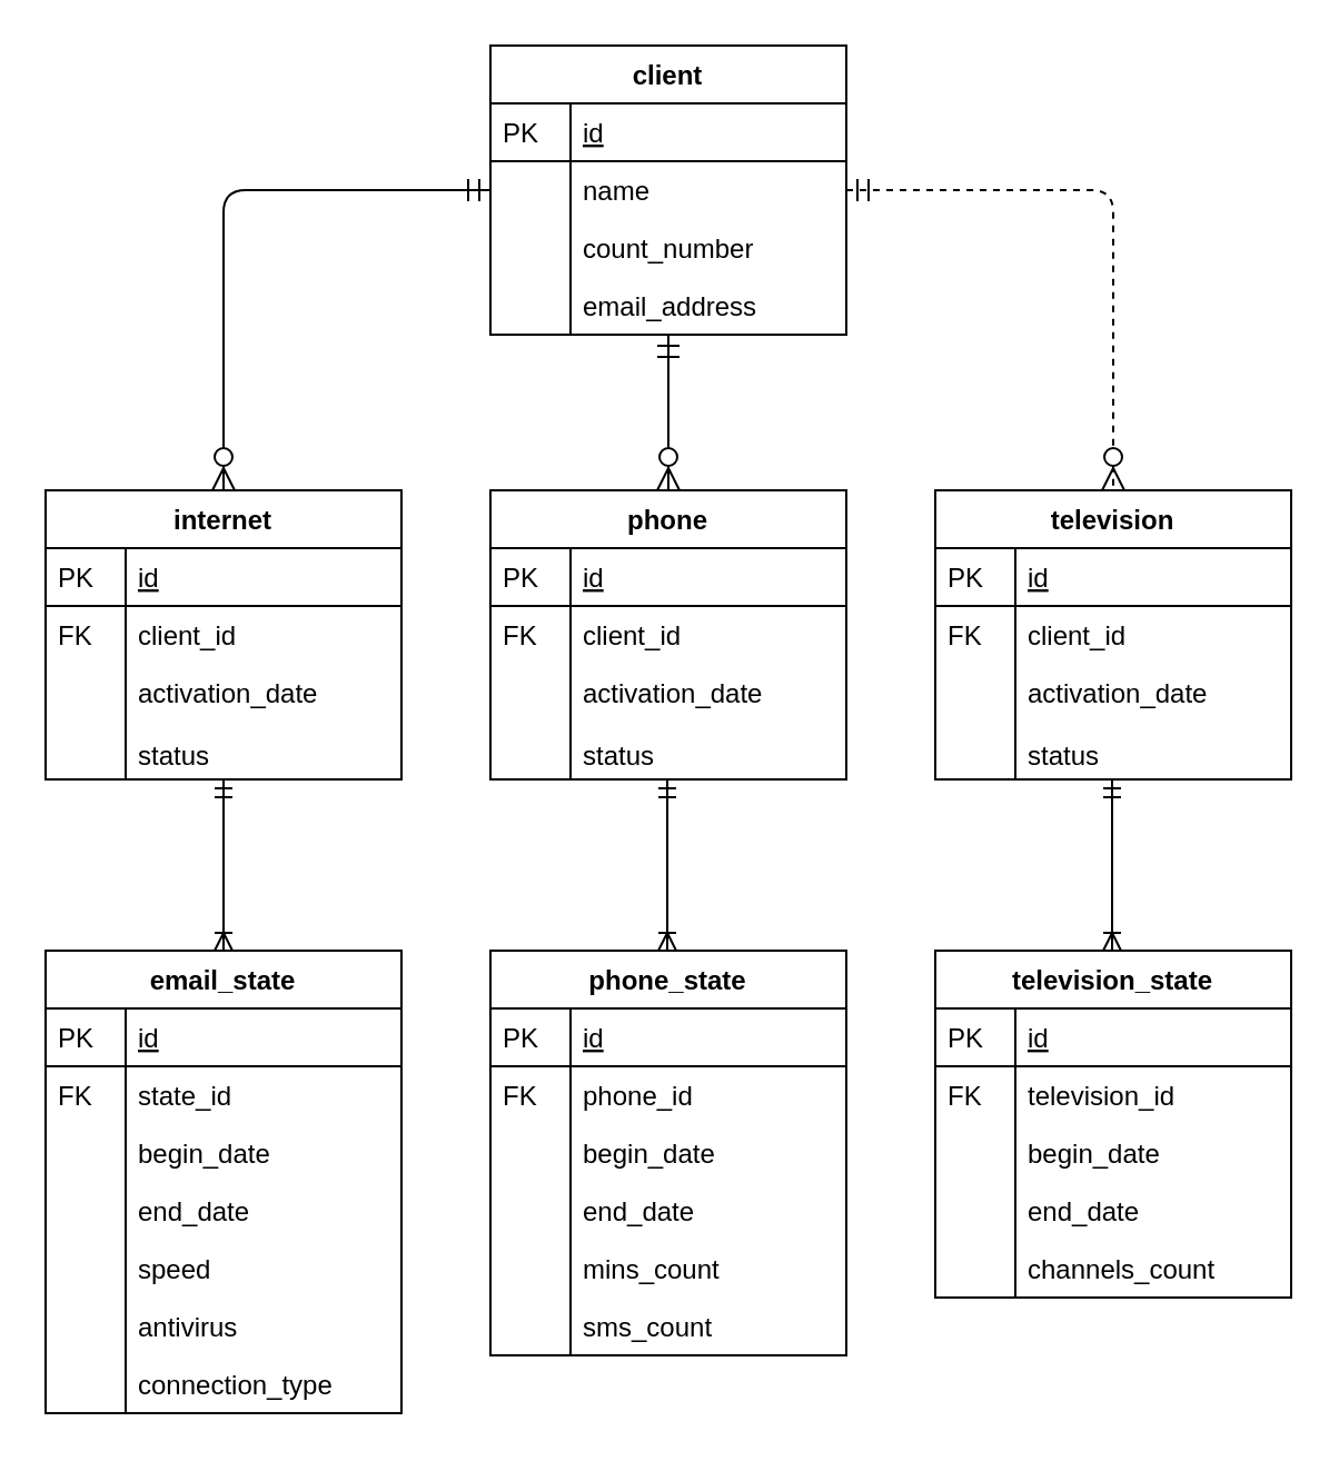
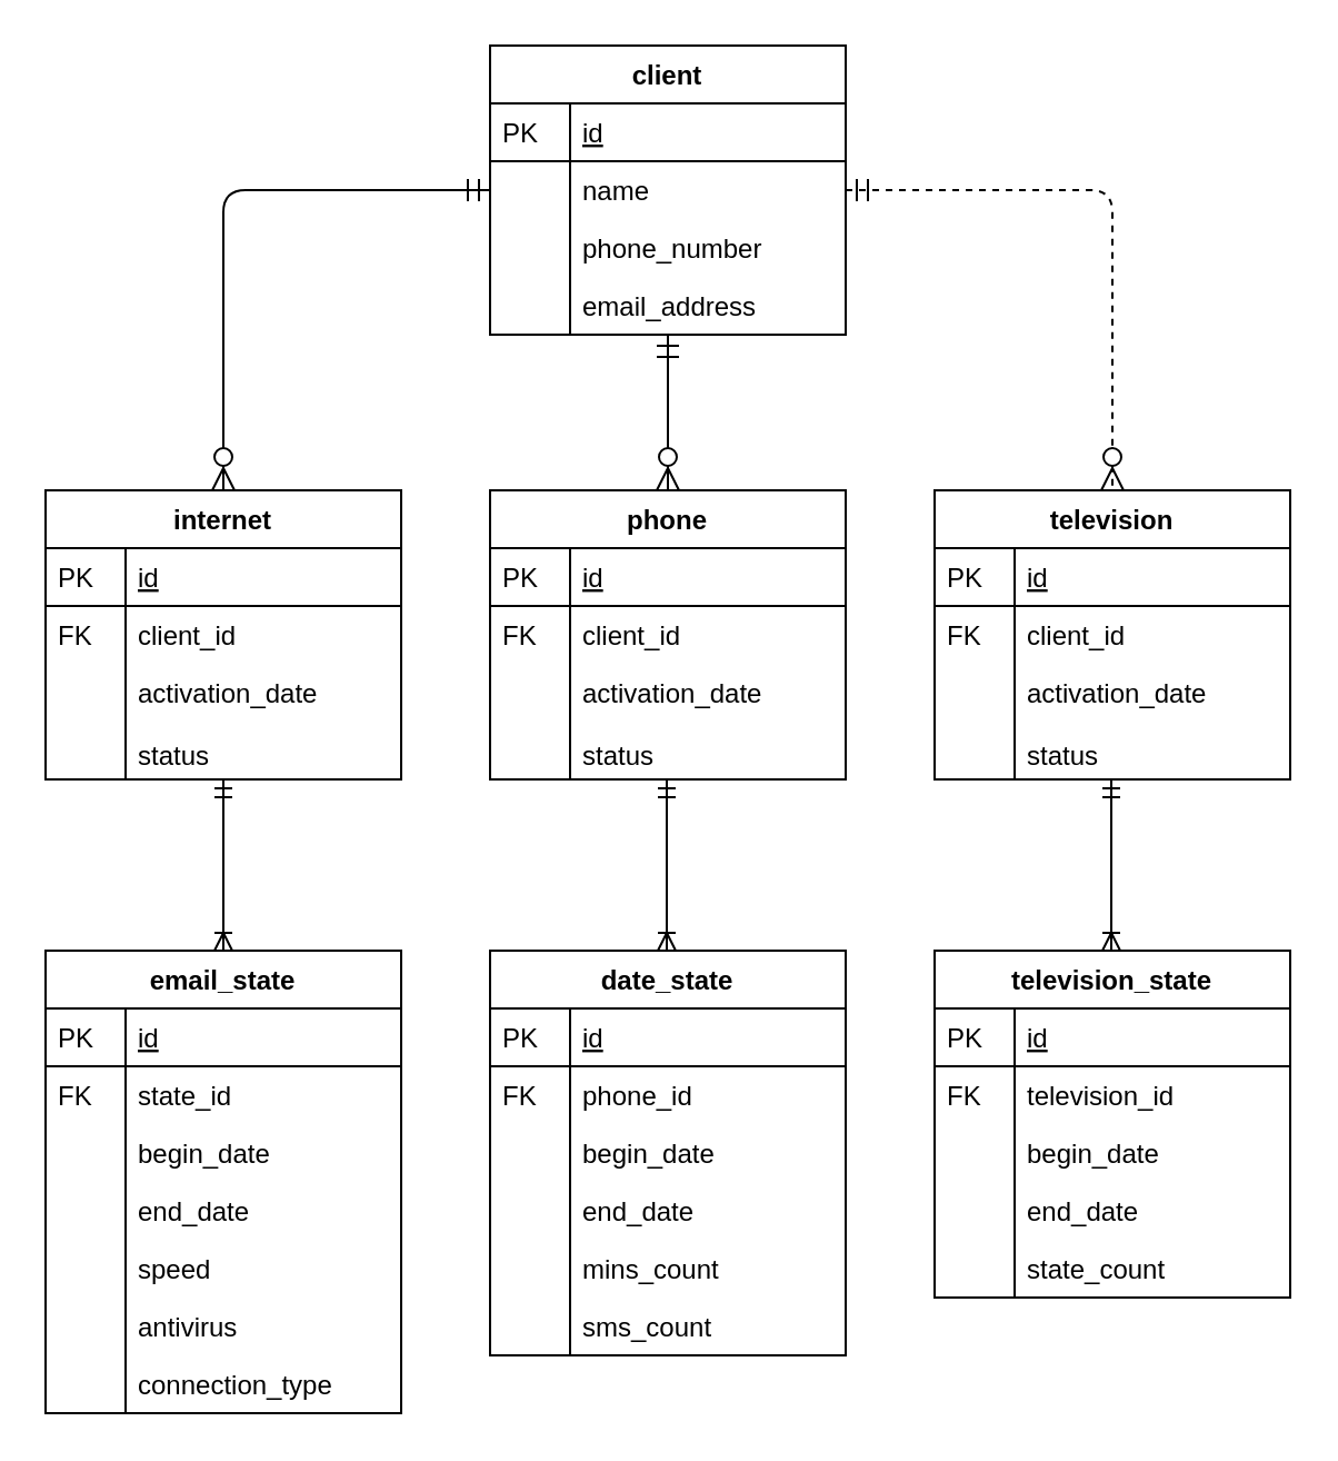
- <mxCell id="17" value="count_number" style="shape=partialRectangle;top=0;left=0;right=0;bottom=0;align=left;verticalAlign=top;fillColor=none;spacingLeft=40;spacingRight=4;overflow=hidden;rotatable=0;points=[[0,0.5],[1,0.5]];portConstraint=eastwest;dropTarget=0;rounded=0;shadow=0;strokeWidth=1;" parent="12" vertex="1"><mxGeometry y="78" width="160" height="26" as="geometry" /></mxCell>
+ <mxCell id="17" value="phone_number" style="shape=partialRectangle;top=0;left=0;right=0;bottom=0;align=left;verticalAlign=top;fillColor=none;spacingLeft=40;spacingRight=4;overflow=hidden;rotatable=0;points=[[0,0.5],[1,0.5]];portConstraint=eastwest;dropTarget=0;rounded=0;shadow=0;strokeWidth=1;" parent="12" vertex="1"><mxGeometry y="78" width="160" height="26" as="geometry" /></mxCell>
- <mxCell id="50" value="phone_state" style="swimlane;fontStyle=1;childLayout=stackLayout;horizontal=1;startSize=26;horizontalStack=0;resizeParent=1;resizeLast=0;collapsible=1;marginBottom=0;rounded=0;shadow=0;strokeWidth=1;" parent="1" vertex="1"><mxGeometry x="220" y="427" width="160" height="182" as="geometry"><mxRectangle x="260" y="80" width="160" height="26" as="alternateBounds" /></mxGeometry></mxCell>
+ <mxCell id="50" value="date_state" style="swimlane;fontStyle=1;childLayout=stackLayout;horizontal=1;startSize=26;horizontalStack=0;resizeParent=1;resizeLast=0;collapsible=1;marginBottom=0;rounded=0;shadow=0;strokeWidth=1;" parent="1" vertex="1"><mxGeometry x="220" y="427" width="160" height="182" as="geometry"><mxRectangle x="260" y="80" width="160" height="26" as="alternateBounds" /></mxGeometry></mxCell>
- <mxCell id="72" value="channels_count" style="shape=partialRectangle;top=0;left=0;right=0;bottom=0;align=left;verticalAlign=top;fillColor=none;spacingLeft=40;spacingRight=4;overflow=hidden;rotatable=0;points=[[0,0.5],[1,0.5]];portConstraint=eastwest;dropTarget=0;rounded=0;shadow=0;strokeWidth=1;" parent="63" vertex="1"><mxGeometry y="130" width="160" height="26" as="geometry" /></mxCell>
+ <mxCell id="72" value="state_count" style="shape=partialRectangle;top=0;left=0;right=0;bottom=0;align=left;verticalAlign=top;fillColor=none;spacingLeft=40;spacingRight=4;overflow=hidden;rotatable=0;points=[[0,0.5],[1,0.5]];portConstraint=eastwest;dropTarget=0;rounded=0;shadow=0;strokeWidth=1;" parent="63" vertex="1"><mxGeometry y="130" width="160" height="26" as="geometry" /></mxCell>
